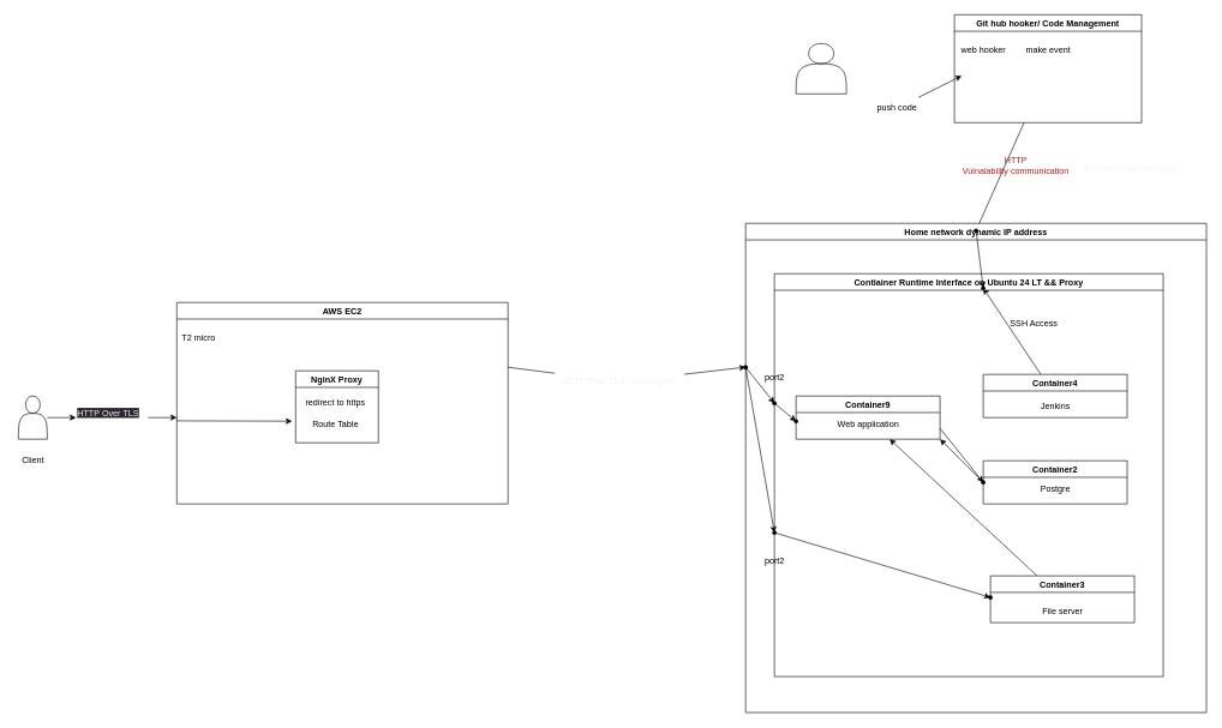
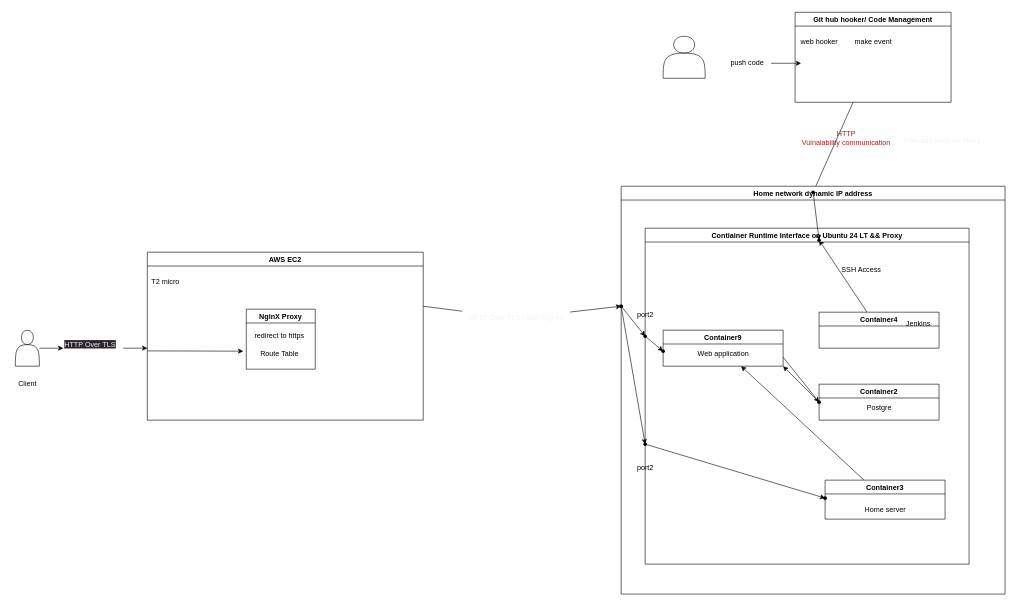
- <mxCell id="53" value="push code" style="text;html=1;align=center;verticalAlign=middle;resizable=0;points=[];autosize=1;strokeColor=none;fillColor=none;fontColor=default;" parent="1" vertex="1"><mxGeometry x="1205" y="135" width="80" height="30" as="geometry" /></mxCell>
+ <mxCell id="53" value="push code" style="text;html=1;align=center;verticalAlign=middle;resizable=0;points=[];autosize=1;strokeColor=none;fillColor=none;fontColor=default;" parent="1" vertex="1"><mxGeometry x="1205" y="90" width="80" height="30" as="geometry" /></mxCell>
- <mxCell id="4" value="Jenkins" style="text;html=1;align=center;verticalAlign=middle;resizable=0;points=[];autosize=1;strokeColor=none;fillColor=none;" parent="3" vertex="1"><mxGeometry x="70" y="30" width="60" height="30" as="geometry" /></mxCell>
+ <mxCell id="4" value="Jenkins" style="text;html=1;align=center;verticalAlign=middle;resizable=0;points=[];autosize=1;strokeColor=none;fillColor=none;" parent="3" vertex="1"><mxGeometry x="135" y="5" width="60" height="30" as="geometry" /></mxCell>
- <mxCell id="7" value="File server" style="text;html=1;align=center;verticalAlign=middle;resizable=0;points=[];autosize=1;strokeColor=none;fillColor=none;" parent="6" vertex="1"><mxGeometry x="60" y="35" width="80" height="30" as="geometry" /></mxCell>
+ <mxCell id="7" value="Home server" style="text;html=1;align=center;verticalAlign=middle;resizable=0;points=[];autosize=1;strokeColor=none;fillColor=none;" parent="6" vertex="1"><mxGeometry x="60" y="35" width="80" height="30" as="geometry" /></mxCell>
